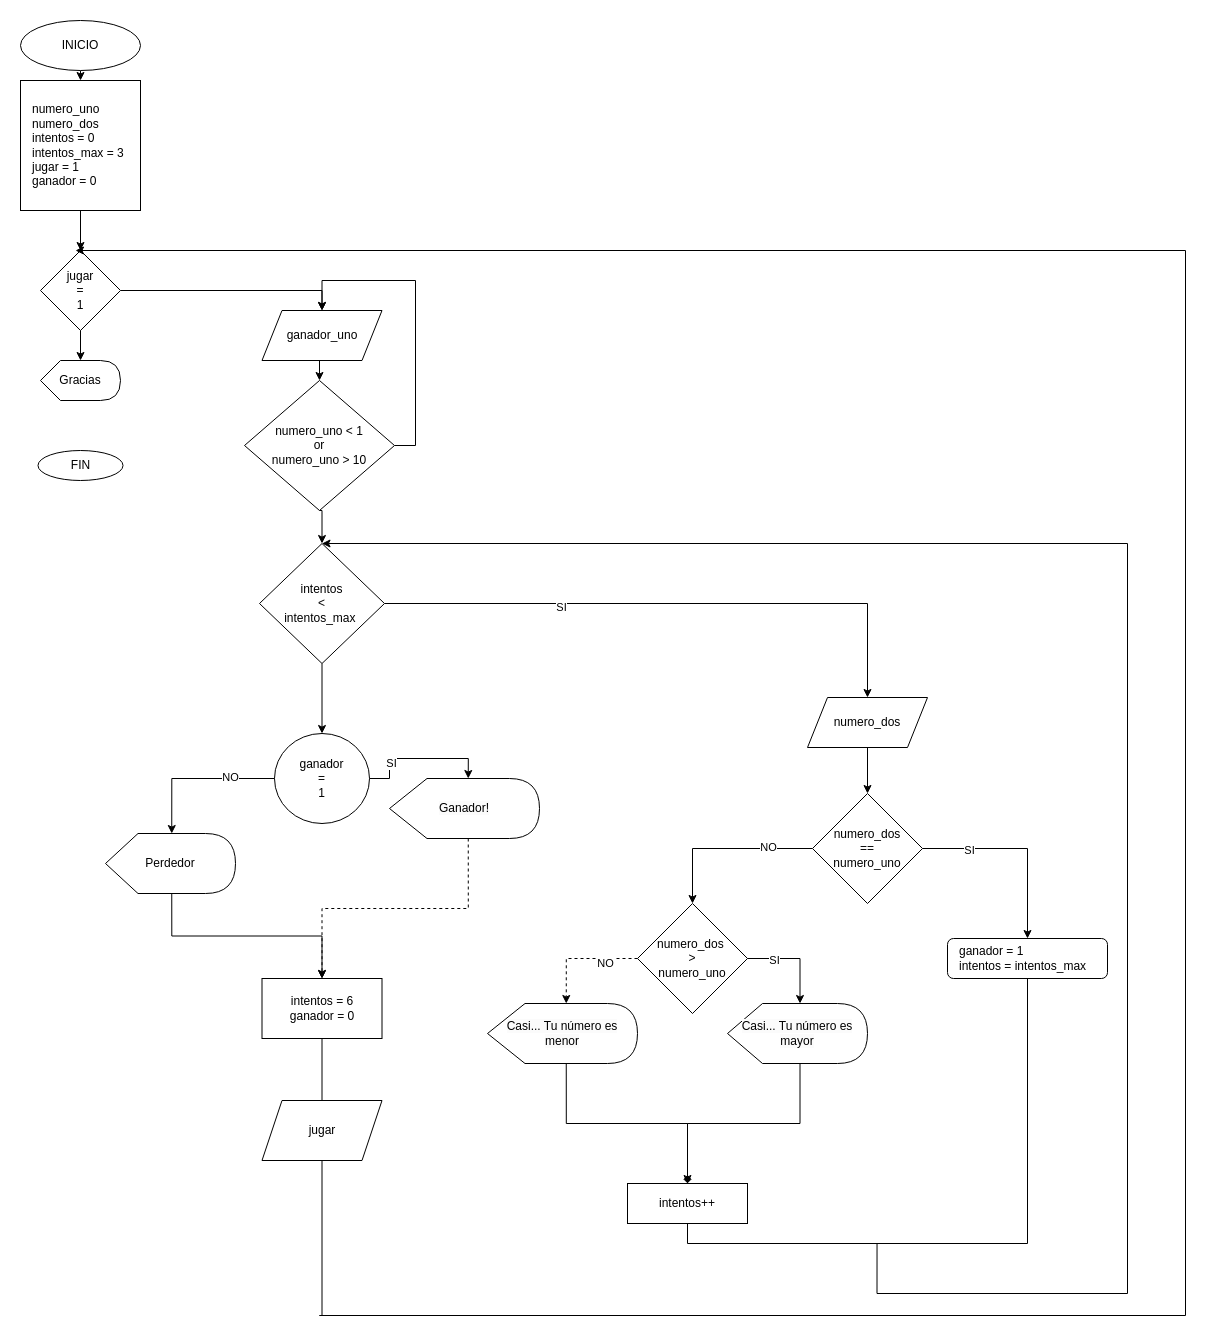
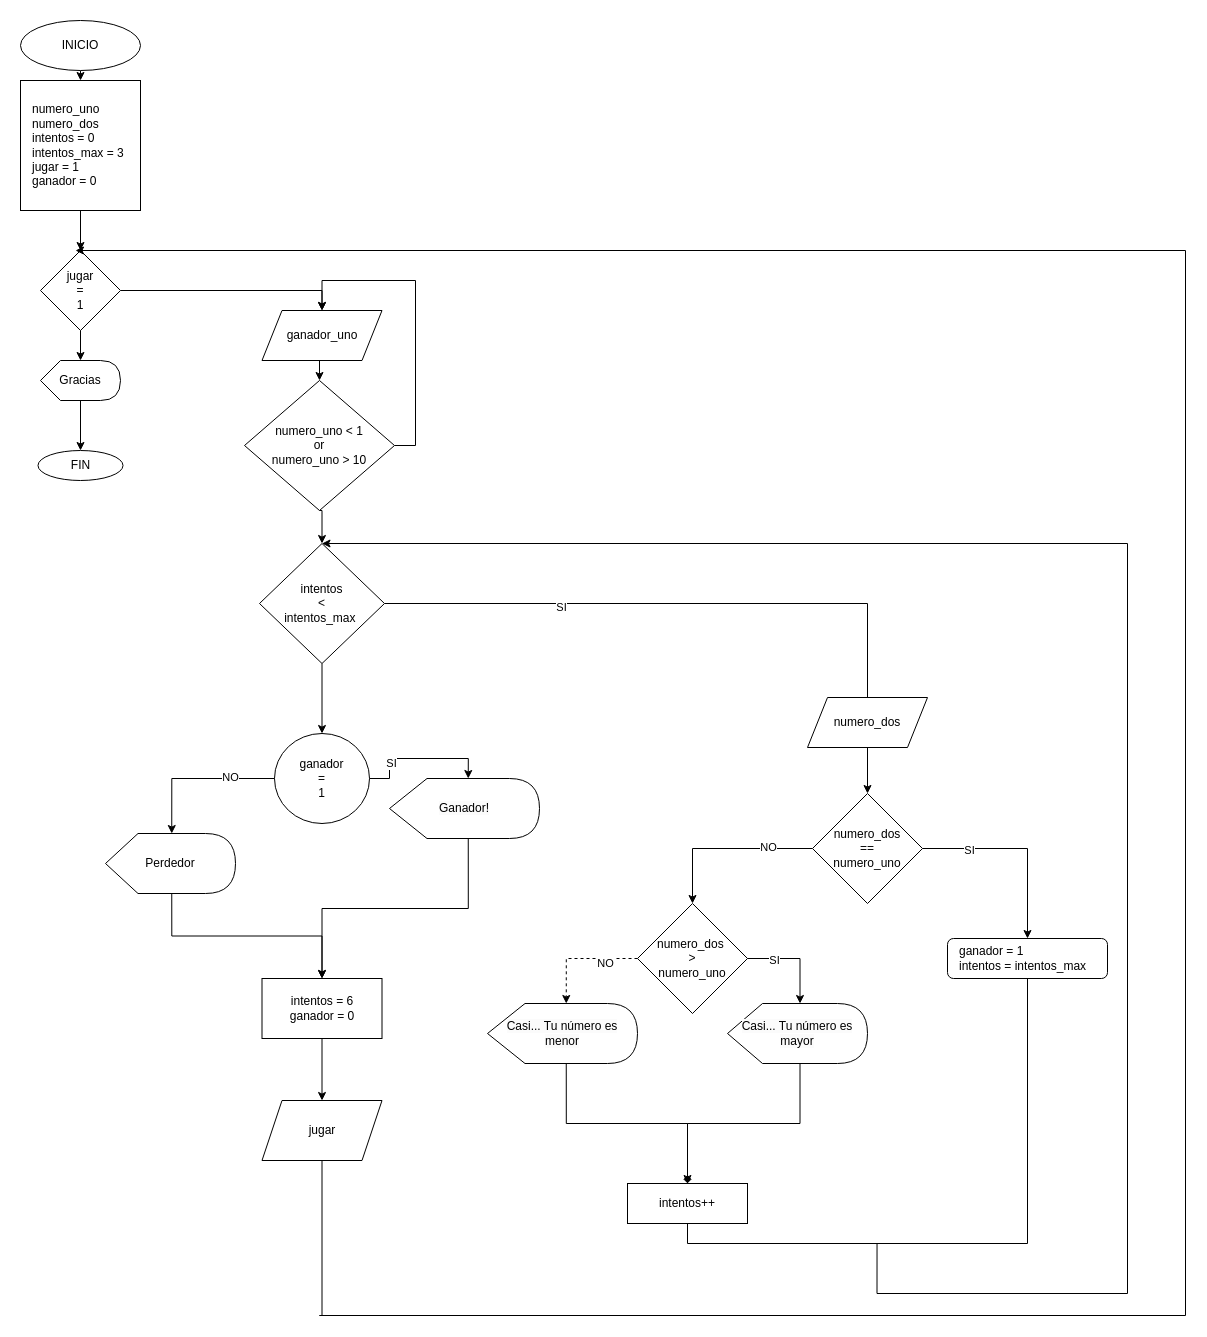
+ <mxCell id="45" style="edgeStyle=orthogonalEdgeStyle;rounded=0;orthogonalLoop=1;jettySize=auto;html=1;exitX=0;exitY=0;exitDx=40;exitDy=40;exitPerimeter=0;entryX=0.5;entryY=0;entryDx=0;entryDy=0;" edge="1" parent="1" source="46" target="47"><mxGeometry relative="1" as="geometry" /></mxCell>
- <mxCell id="15" style="edgeStyle=orthogonalEdgeStyle;rounded=0;orthogonalLoop=1;jettySize=auto;html=1;exitX=1;exitY=0.5;exitDx=0;exitDy=0;entryX=0.5;entryY=0;entryDx=0;entryDy=0;" edge="1" parent="1" source="18" target="9"><mxGeometry relative="1" as="geometry" /></mxCell>
+ <mxCell id="15" style="edgeStyle=orthogonalEdgeStyle;rounded=0;orthogonalLoop=1;jettySize=auto;html=1;exitX=1;exitY=0.5;exitDx=0;exitDy=0;entryX=0.5;entryY=0;entryDx=0;entryDy=0;endArrow=none;" edge="1" parent="1" source="18" target="9"><mxGeometry relative="1" as="geometry" /></mxCell>
- <mxCell id="35" style="edgeStyle=orthogonalEdgeStyle;rounded=0;orthogonalLoop=1;jettySize=auto;html=1;exitX=0;exitY=0;exitDx=78.75;exitDy=60;exitPerimeter=0;entryX=0.5;entryY=0;entryDx=0;entryDy=0;dashed=1;" edge="1" parent="1" source="36" target="53"><mxGeometry relative="1" as="geometry" /></mxCell>
+ <mxCell id="35" style="edgeStyle=orthogonalEdgeStyle;rounded=0;orthogonalLoop=1;jettySize=auto;html=1;exitX=0;exitY=0;exitDx=78.75;exitDy=60;exitPerimeter=0;entryX=0.5;entryY=0;entryDx=0;entryDy=0;" edge="1" parent="1" source="36" target="53"><mxGeometry relative="1" as="geometry" /></mxCell>
- <mxCell id="52" style="edgeStyle=orthogonalEdgeStyle;rounded=0;orthogonalLoop=1;jettySize=auto;html=1;exitX=0.5;exitY=1;exitDx=0;exitDy=0;entryX=0.5;entryY=0;entryDx=0;entryDy=0;endArrow=none;" edge="1" parent="1" source="53" target="40"><mxGeometry relative="1" as="geometry" /></mxCell>
+ <mxCell id="52" style="edgeStyle=orthogonalEdgeStyle;rounded=0;orthogonalLoop=1;jettySize=auto;html=1;exitX=0.5;exitY=1;exitDx=0;exitDy=0;entryX=0.5;entryY=0;entryDx=0;entryDy=0;" edge="1" parent="1" source="53" target="40"><mxGeometry relative="1" as="geometry" /></mxCell>
